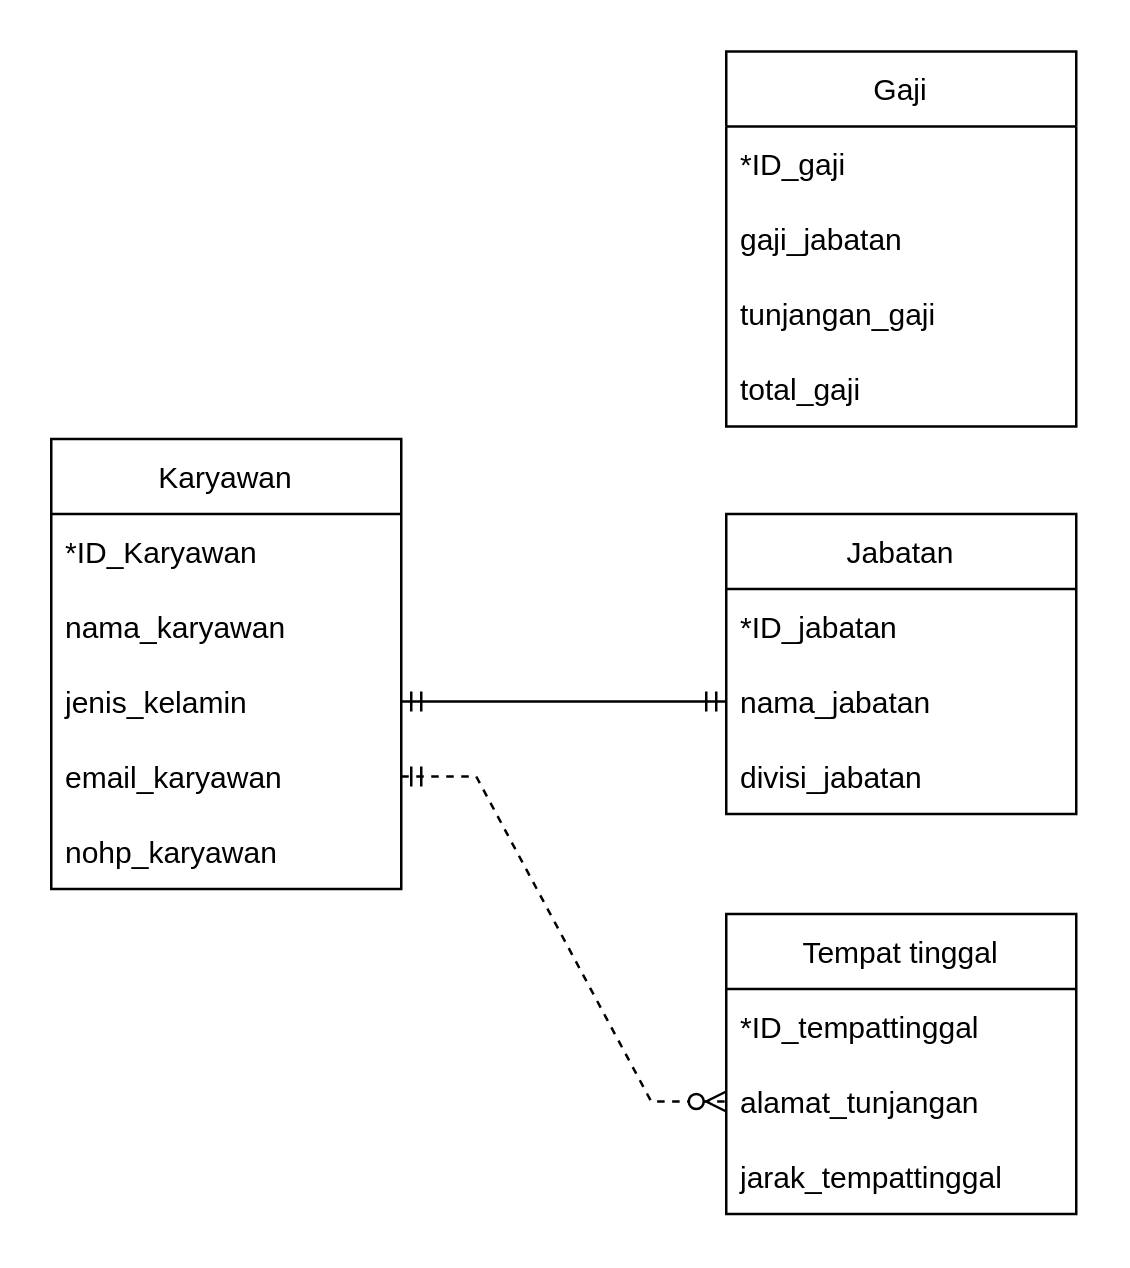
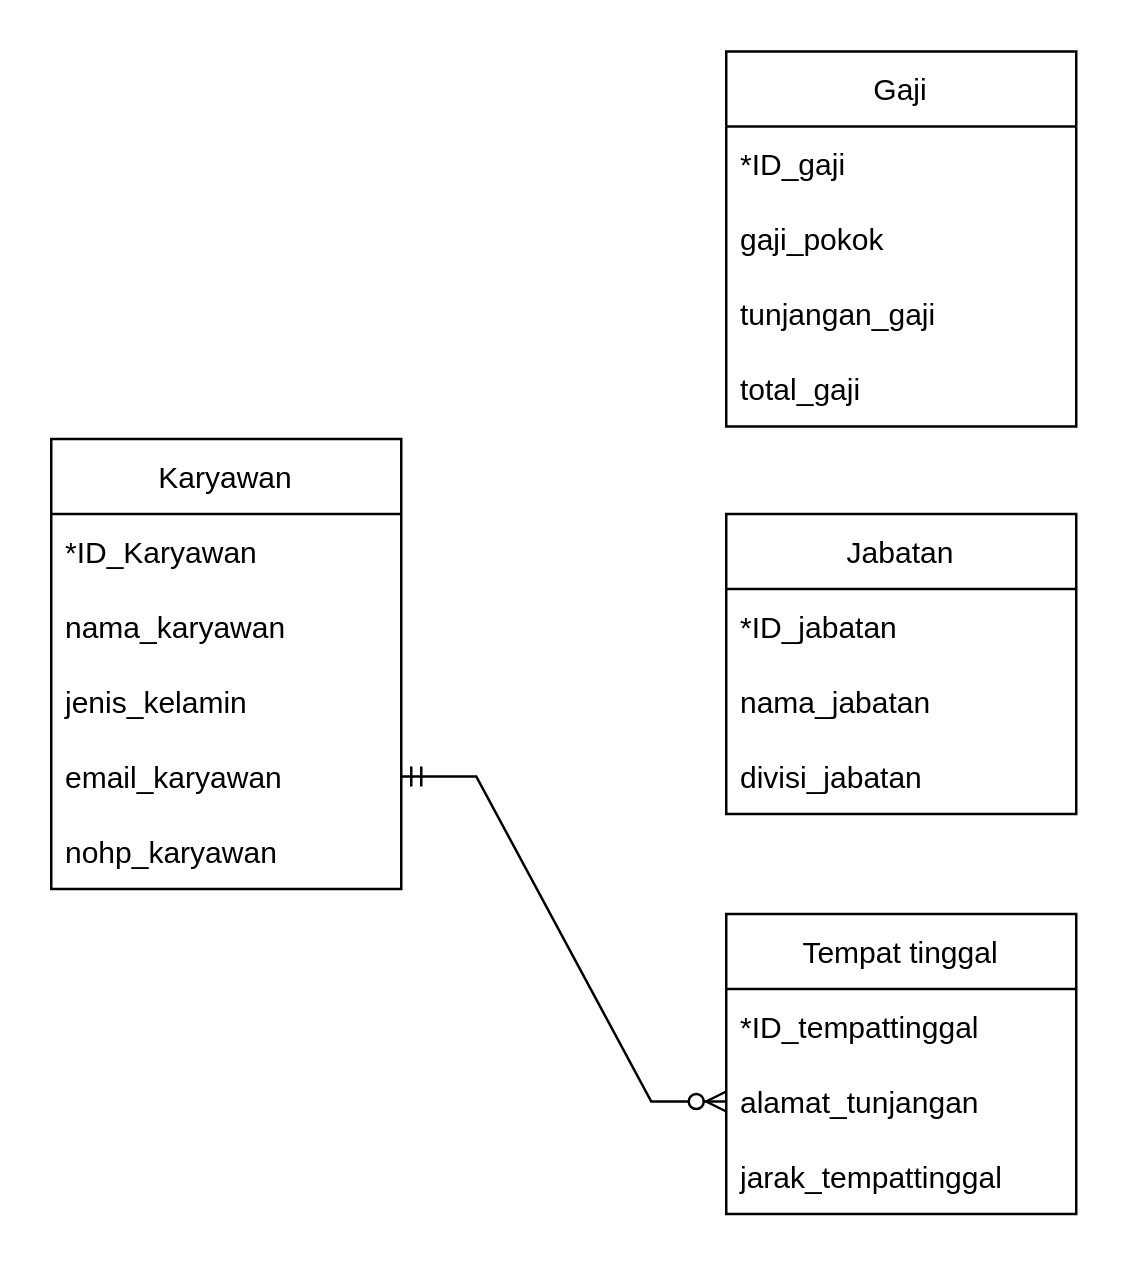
- <mxCell id="4" value="gaji_jabatan" style="text;strokeColor=none;fillColor=none;align=left;verticalAlign=middle;spacingLeft=4;spacingRight=4;overflow=hidden;points=[[0,0.5],[1,0.5]];portConstraint=eastwest;rotatable=0;" vertex="1" parent="2"><mxGeometry y="60" width="140" height="30" as="geometry" /></mxCell>
+ <mxCell id="4" value="gaji_pokok" style="text;strokeColor=none;fillColor=none;align=left;verticalAlign=middle;spacingLeft=4;spacingRight=4;overflow=hidden;points=[[0,0.5],[1,0.5]];portConstraint=eastwest;rotatable=0;" vertex="1" parent="2"><mxGeometry y="60" width="140" height="30" as="geometry" /></mxCell>
- <mxCell id="21" value="" style="edgeStyle=entityRelationEdgeStyle;fontSize=12;html=1;endArrow=ERmandOne;startArrow=ERmandOne;rounded=0;exitX=1;exitY=0.5;exitDx=0;exitDy=0;entryX=0;entryY=0.5;entryDx=0;entryDy=0;" edge="1" parent="1" source="14" target="9"><mxGeometry width="100" height="100" relative="1" as="geometry"><mxPoint x="220" y="305" as="sourcePoint" /><mxPoint x="320" y="205" as="targetPoint" /></mxGeometry></mxCell>
- <mxCell id="22" value="" style="edgeStyle=entityRelationEdgeStyle;fontSize=12;html=1;endArrow=ERzeroToMany;startArrow=ERmandOne;rounded=0;exitX=1;exitY=0.5;exitDx=0;exitDy=0;entryX=0;entryY=0.5;entryDx=0;entryDy=0;dashed=1;" edge="1" parent="1" source="15" target="19"><mxGeometry width="100" height="100" relative="1" as="geometry"><mxPoint x="220" y="305" as="sourcePoint" /><mxPoint x="320" y="205" as="targetPoint" /></mxGeometry></mxCell>
+ <mxCell id="22" value="" style="edgeStyle=entityRelationEdgeStyle;fontSize=12;html=1;endArrow=ERzeroToMany;startArrow=ERmandOne;rounded=0;exitX=1;exitY=0.5;exitDx=0;exitDy=0;entryX=0;entryY=0.5;entryDx=0;entryDy=0;" edge="1" parent="1" source="15" target="19"><mxGeometry width="100" height="100" relative="1" as="geometry"><mxPoint x="220" y="305" as="sourcePoint" /><mxPoint x="320" y="205" as="targetPoint" /></mxGeometry></mxCell>
